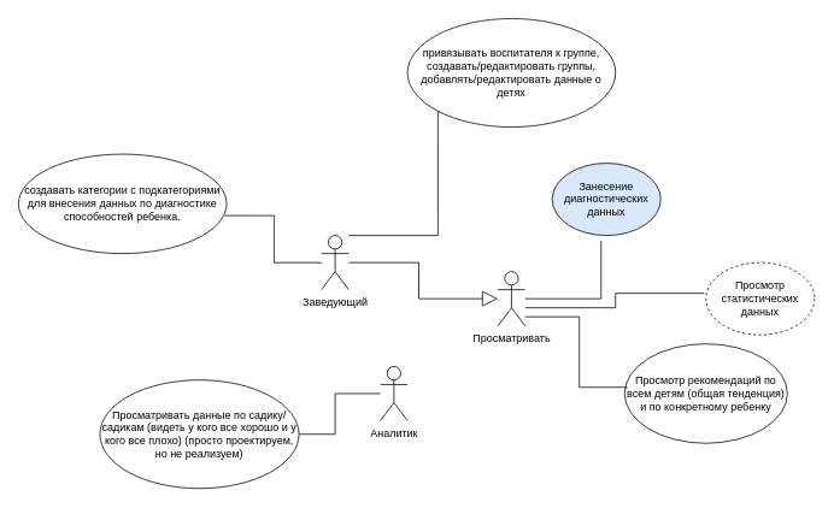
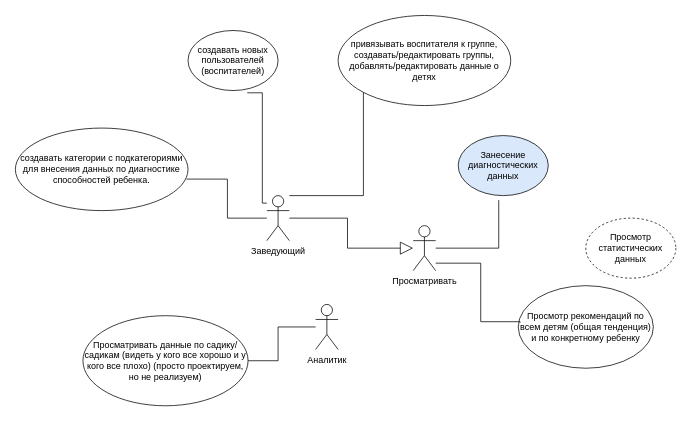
+ <mxCell id="10" value="создавать новых пользователей (воспитателей)&lt;span id=&quot;docs-internal-guid-be80db90-7fff-91f7-a101-12ac5c9e512a&quot;&gt;&lt;/span&gt;" style="ellipse;whiteSpace=wrap;html=1;" vertex="1" parent="1"><mxGeometry x="250" y="40" width="120" height="80" as="geometry" /></mxCell>
+ <mxCell id="18" style="edgeStyle=orthogonalEdgeStyle;rounded=0;orthogonalLoop=1;jettySize=auto;html=1;endArrow=none;endFill=0;entryX=0.658;entryY=1.038;entryDx=0;entryDy=0;entryPerimeter=0;" edge="1" parent="1" source="4" target="10"><mxGeometry relative="1" as="geometry"><mxPoint x="250" y="270" as="sourcePoint" /><mxPoint x="349" y="132" as="targetPoint" /><Array as="points"><mxPoint x="349" y="270" /><mxPoint x="349" y="123" /></Array></mxGeometry></mxCell>
- <mxCell id="15" style="edgeStyle=orthogonalEdgeStyle;rounded=0;orthogonalLoop=1;jettySize=auto;html=1;endArrow=none;endFill=0;entryX=-0.017;entryY=0.425;entryDx=0;entryDy=0;entryPerimeter=0;" edge="1" parent="1" source="2" target="9"><mxGeometry relative="1" as="geometry"><mxPoint x="590" y="340" as="sourcePoint" /><mxPoint x="674" y="276" as="targetPoint" /><Array as="points"><mxPoint x="680" y="340" /><mxPoint x="680" y="324" /></Array></mxGeometry></mxCell>
